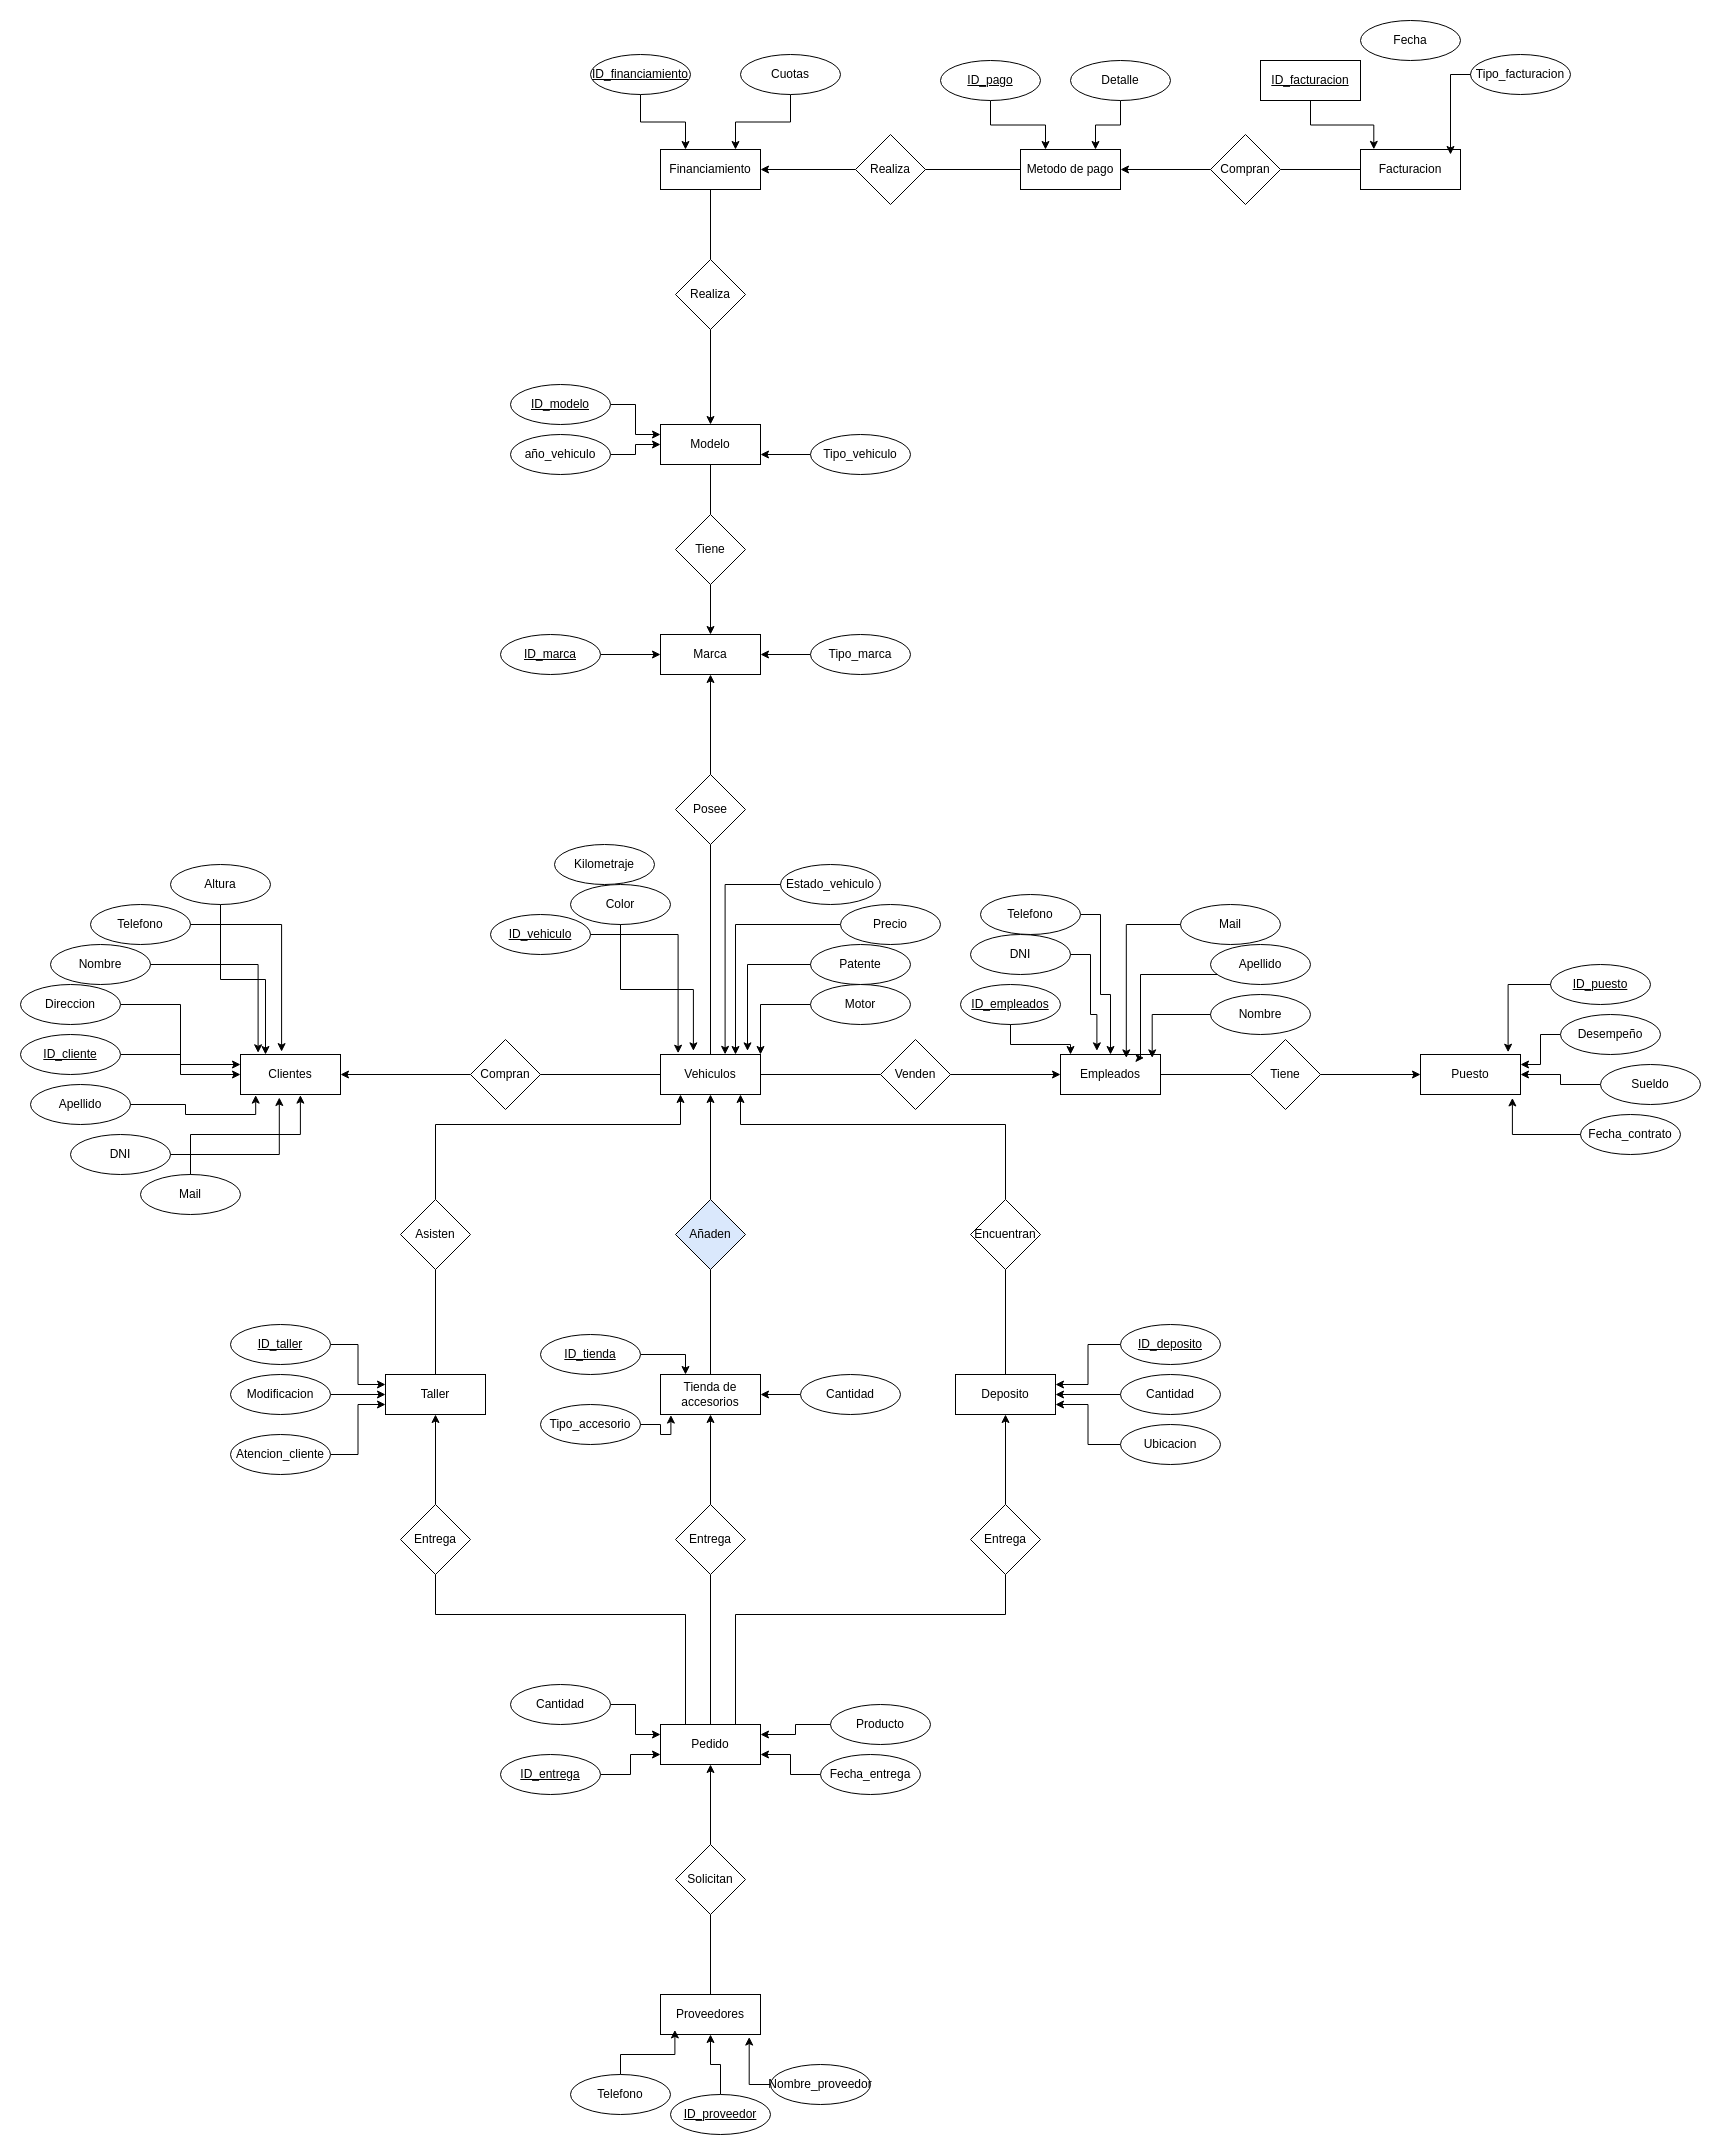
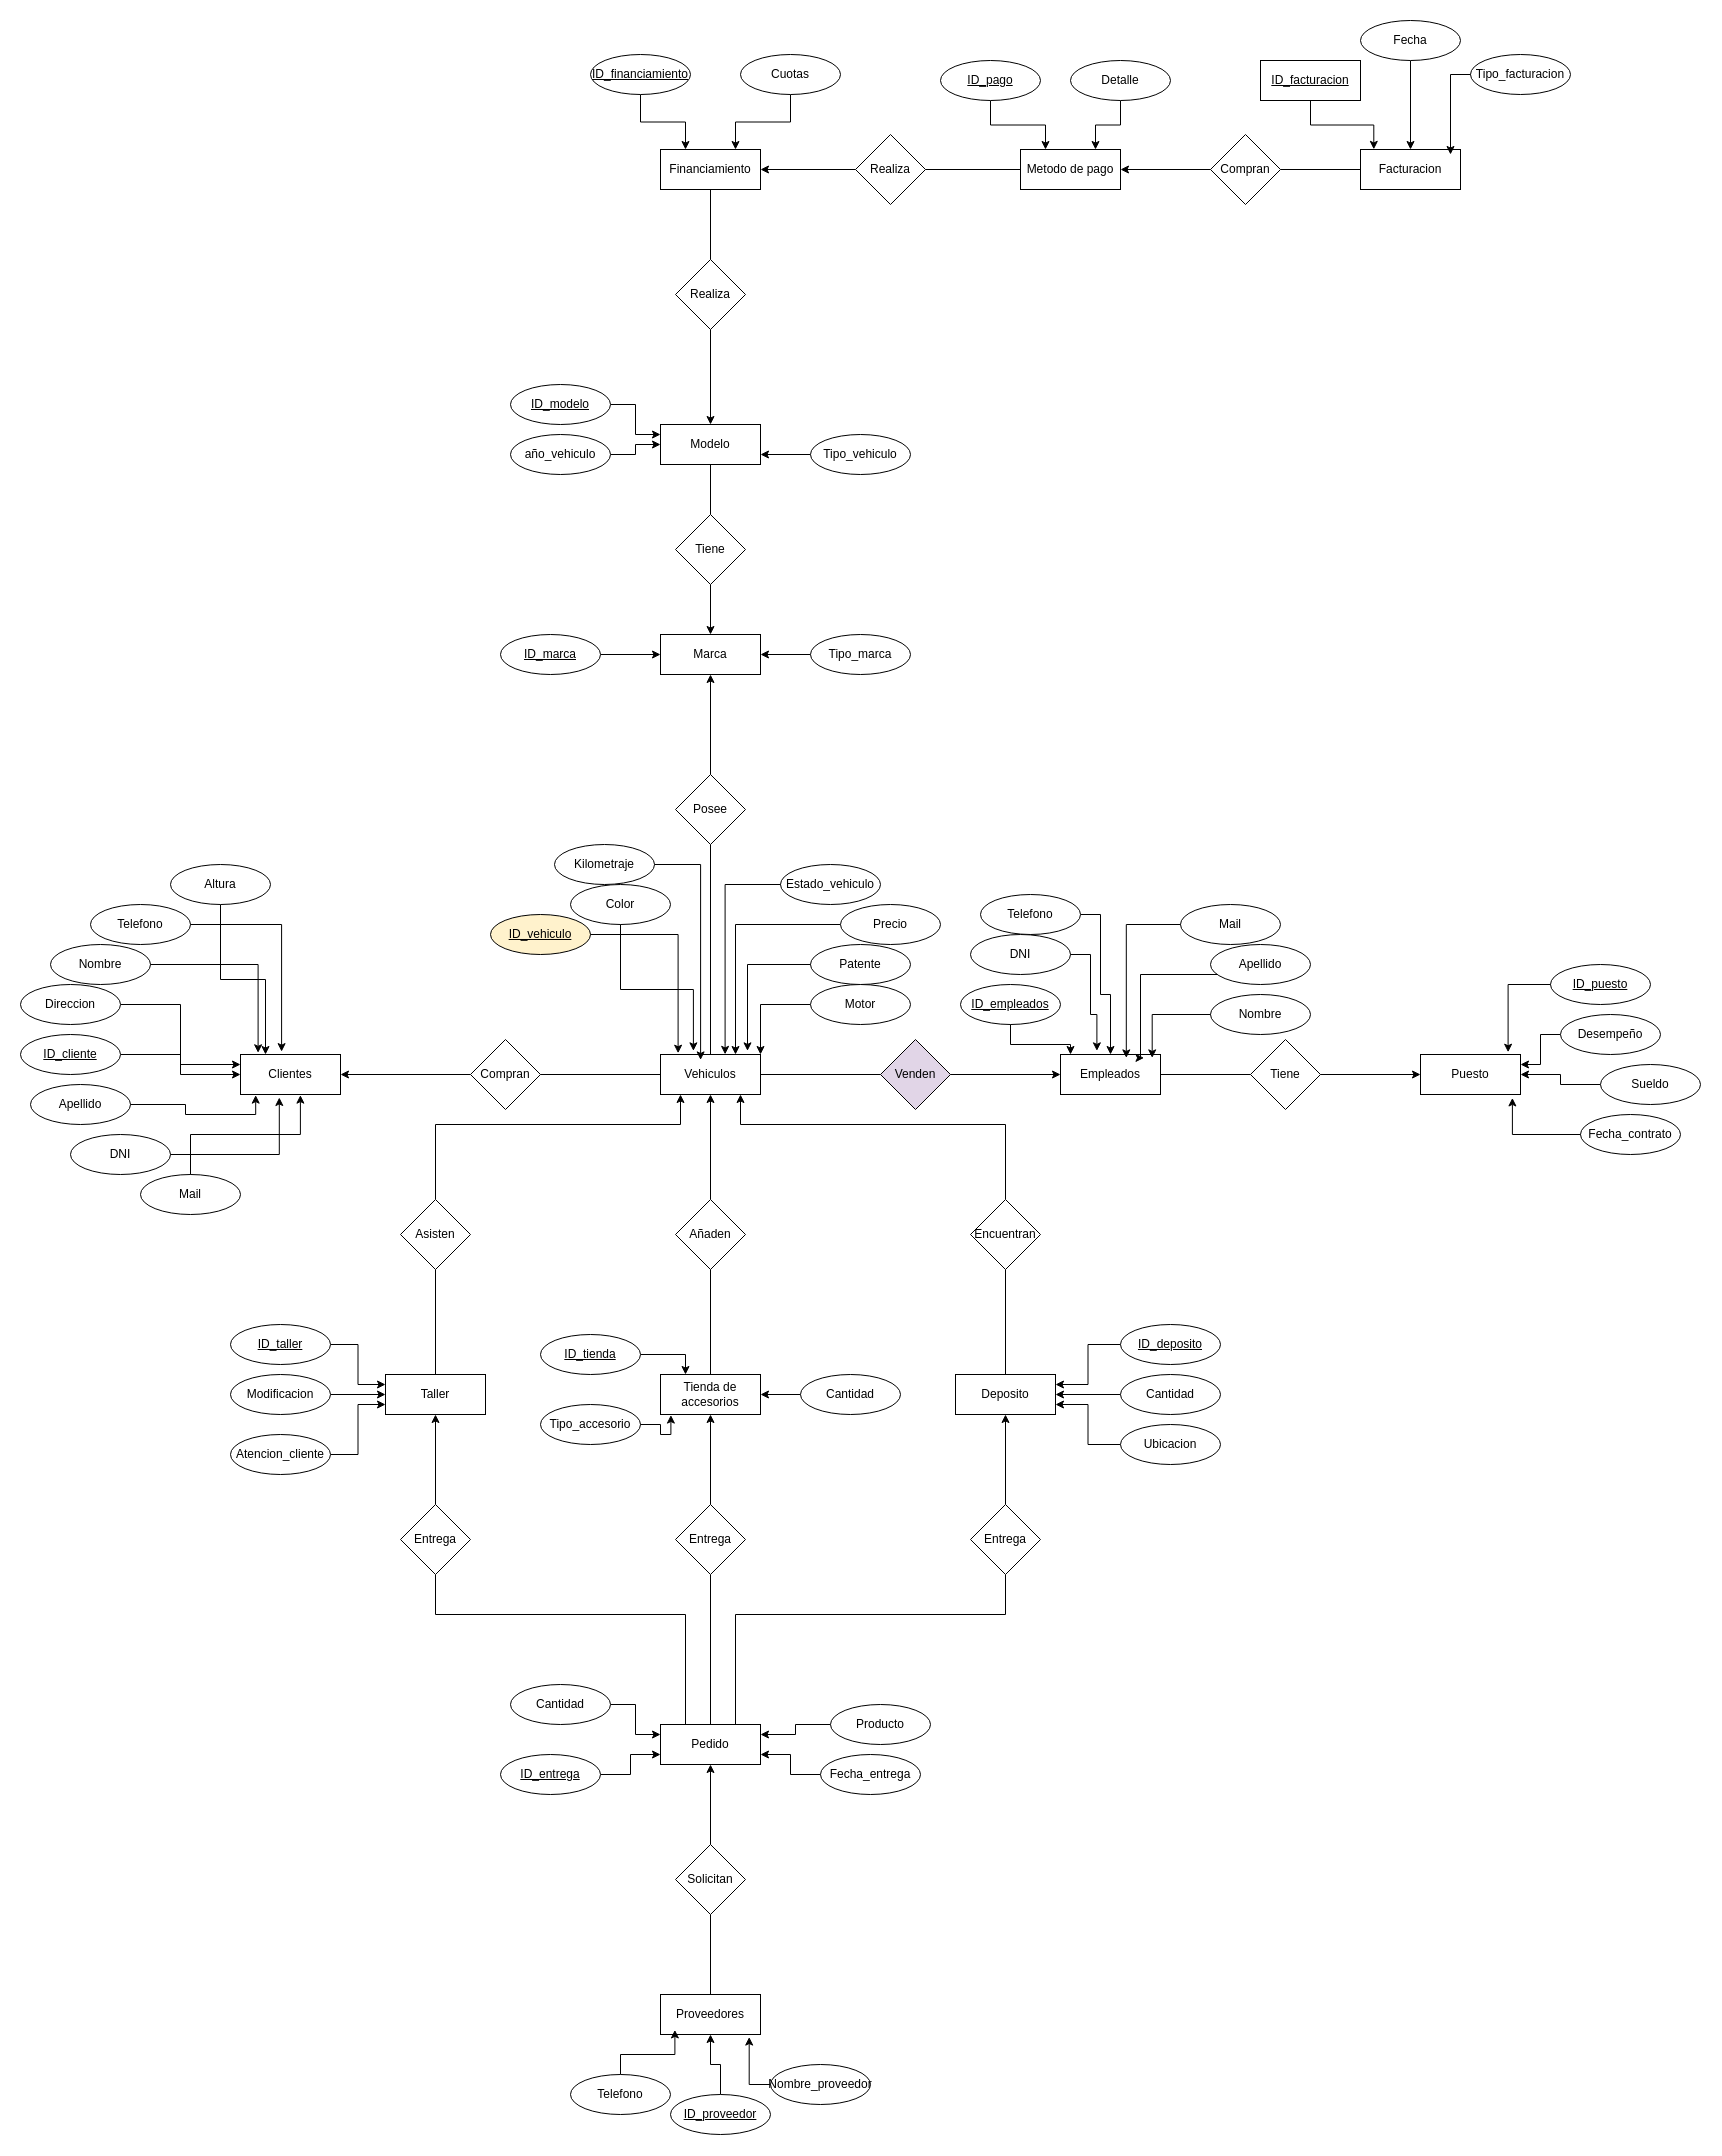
+ <mxCell id="157" style="edgeStyle=orthogonalEdgeStyle;rounded=0;orthogonalLoop=1;jettySize=auto;html=1;entryX=0.5;entryY=0;entryDx=0;entryDy=0;" parent="1" source="158" target="8" edge="1"><mxGeometry relative="1" as="geometry" /></mxCell>
- <mxCell id="39" value="&lt;u&gt;ID_vehiculo&lt;/u&gt;" style="ellipse;whiteSpace=wrap;html=1;" parent="1" vertex="1"><mxGeometry x="490" y="914" width="100" height="40" as="geometry" /></mxCell>
+ <mxCell id="39" value="&lt;u&gt;ID_vehiculo&lt;/u&gt;" style="ellipse;whiteSpace=wrap;html=1;fillColor=#fff2cc;" parent="1" vertex="1"><mxGeometry x="490" y="914" width="100" height="40" as="geometry" /></mxCell>
+ <mxCell id="164" style="edgeStyle=orthogonalEdgeStyle;rounded=0;orthogonalLoop=1;jettySize=auto;html=1;entryX=0.401;entryY=0.136;entryDx=0;entryDy=0;entryPerimeter=0;" edge="1" parent="1" source="163" target="14"><mxGeometry relative="1" as="geometry" /></mxCell>
- <mxCell id="62" value="Venden" style="rhombus;whiteSpace=wrap;html=1;" parent="1" vertex="1"><mxGeometry x="880" y="1039" width="70" height="70" as="geometry" /></mxCell>
+ <mxCell id="62" value="Venden" style="rhombus;whiteSpace=wrap;html=1;fillColor=#e1d5e7;" parent="1" vertex="1"><mxGeometry x="880" y="1039" width="70" height="70" as="geometry" /></mxCell>
- <mxCell id="92" value="Añaden" style="rhombus;whiteSpace=wrap;html=1;fillColor=#dae8fc;" parent="1" vertex="1"><mxGeometry x="675" y="1199" width="70" height="70" as="geometry" /></mxCell>
+ <mxCell id="92" value="Añaden" style="rhombus;whiteSpace=wrap;html=1;" parent="1" vertex="1"><mxGeometry x="675" y="1199" width="70" height="70" as="geometry" /></mxCell>
